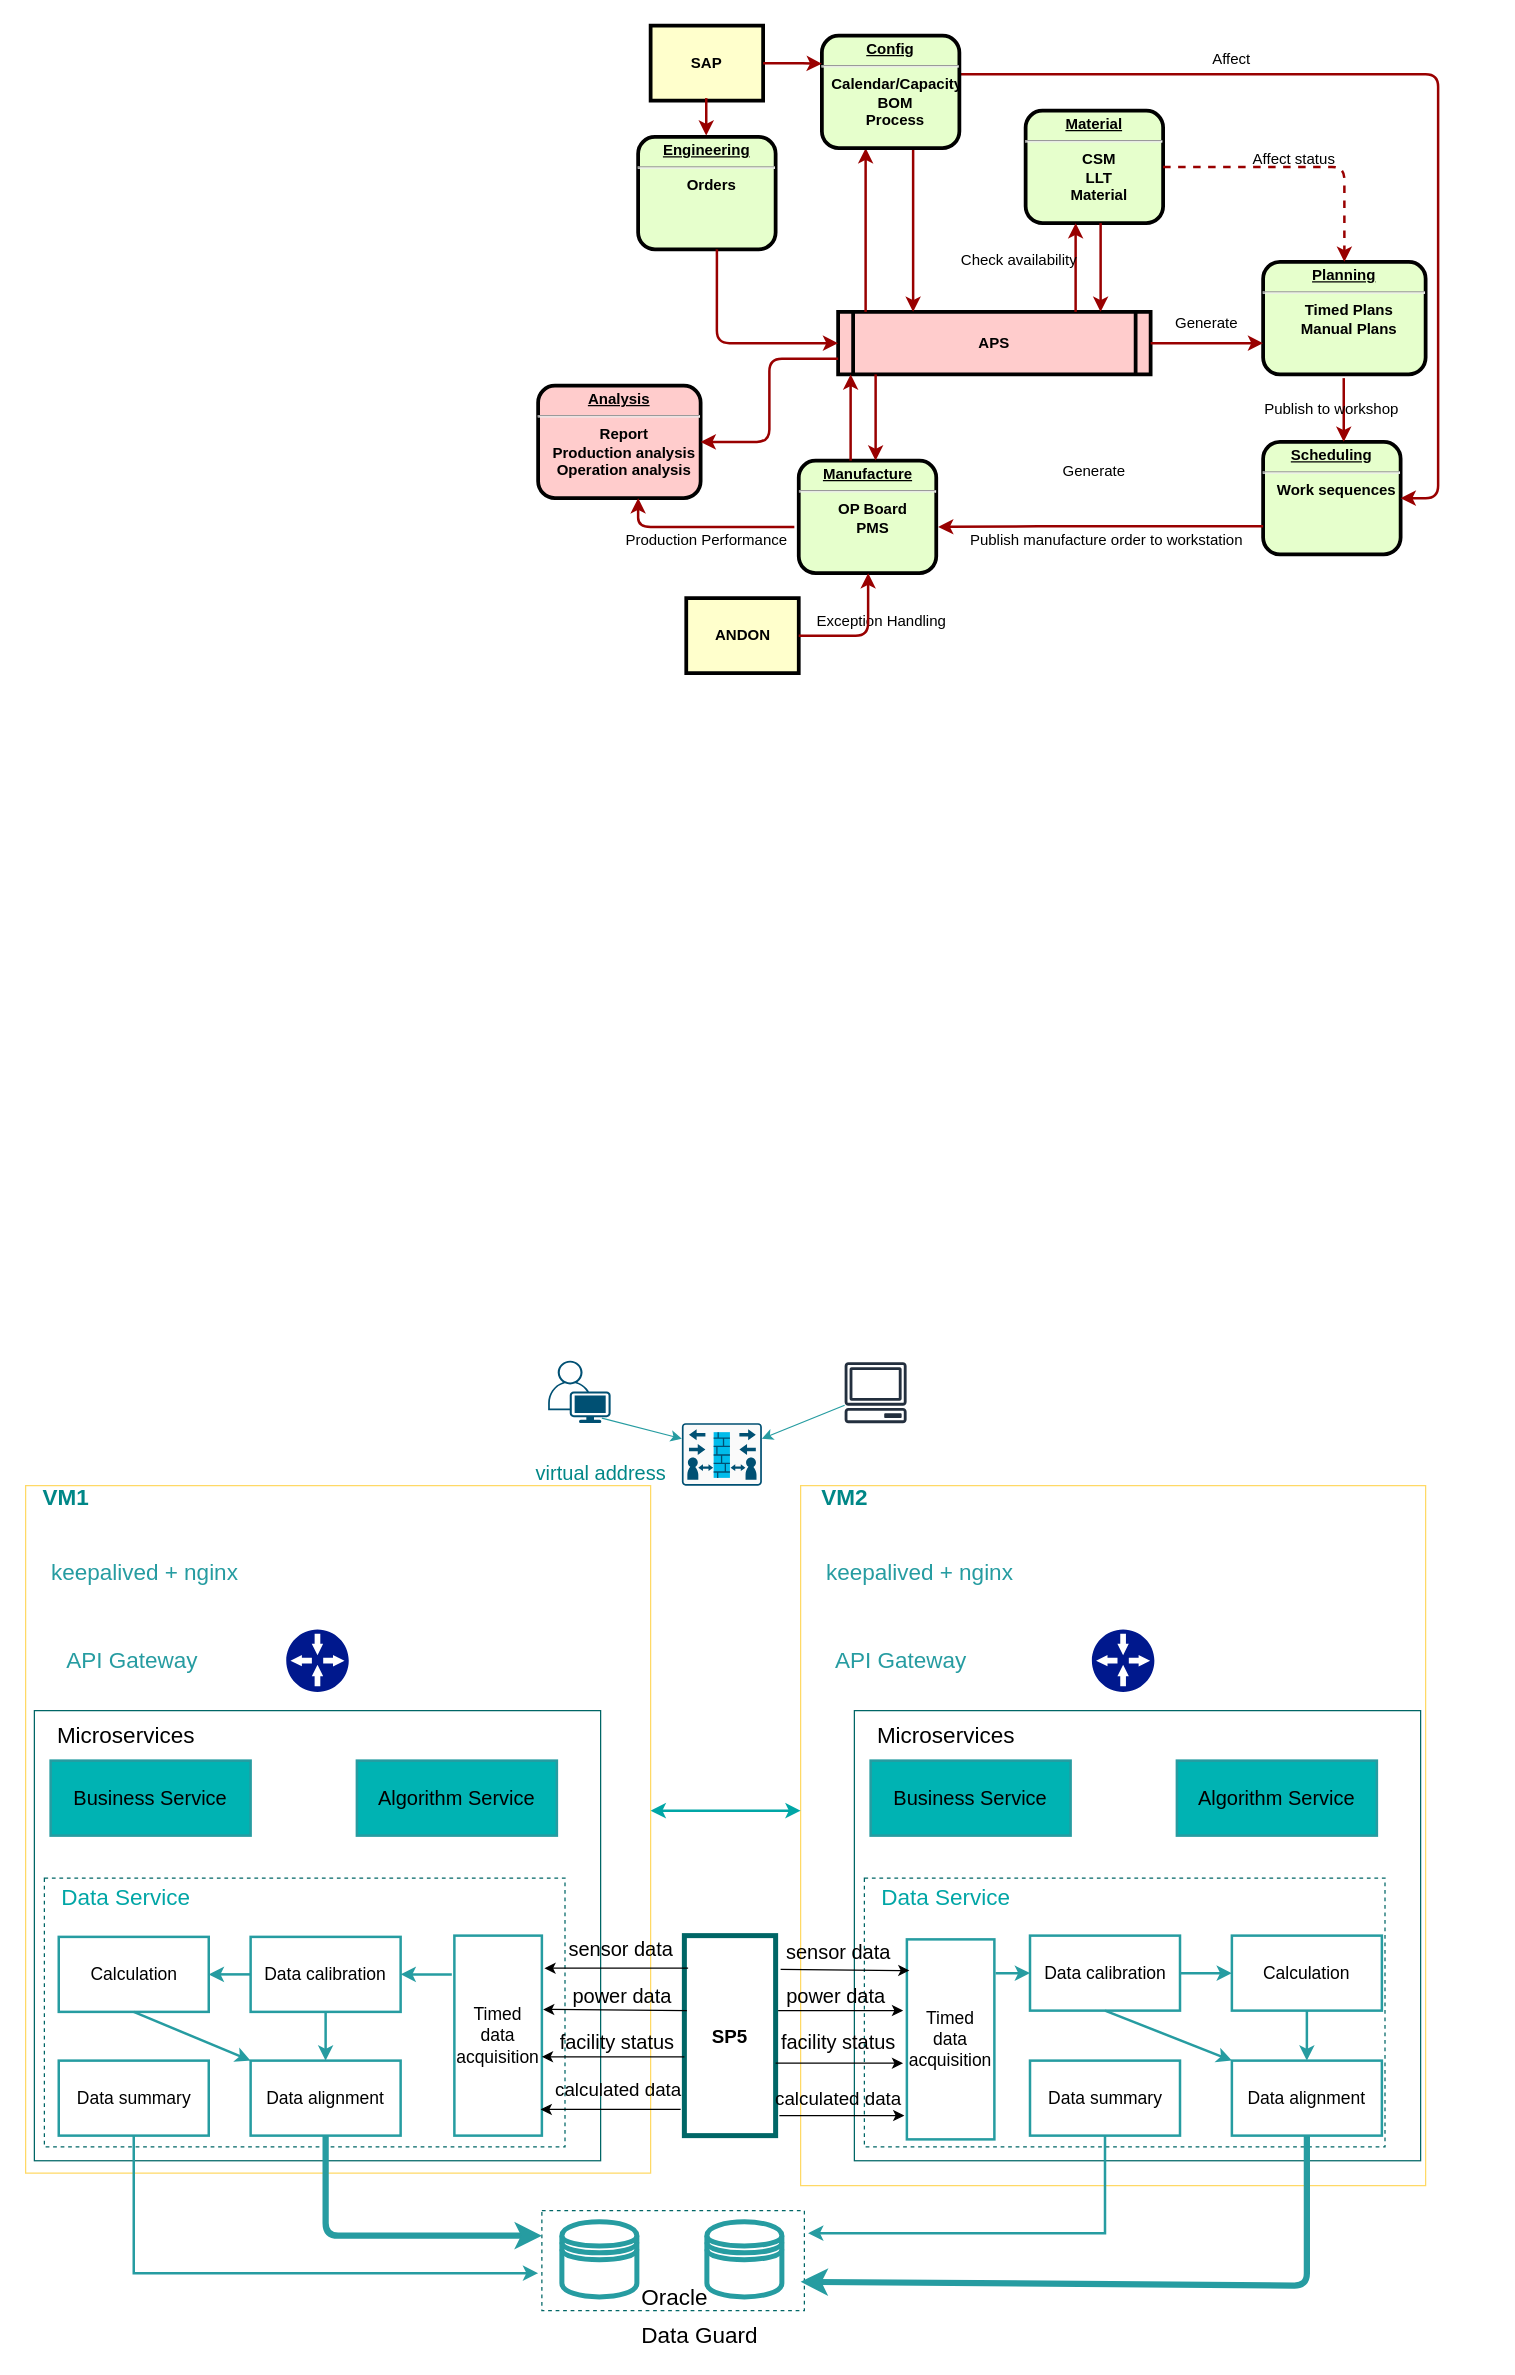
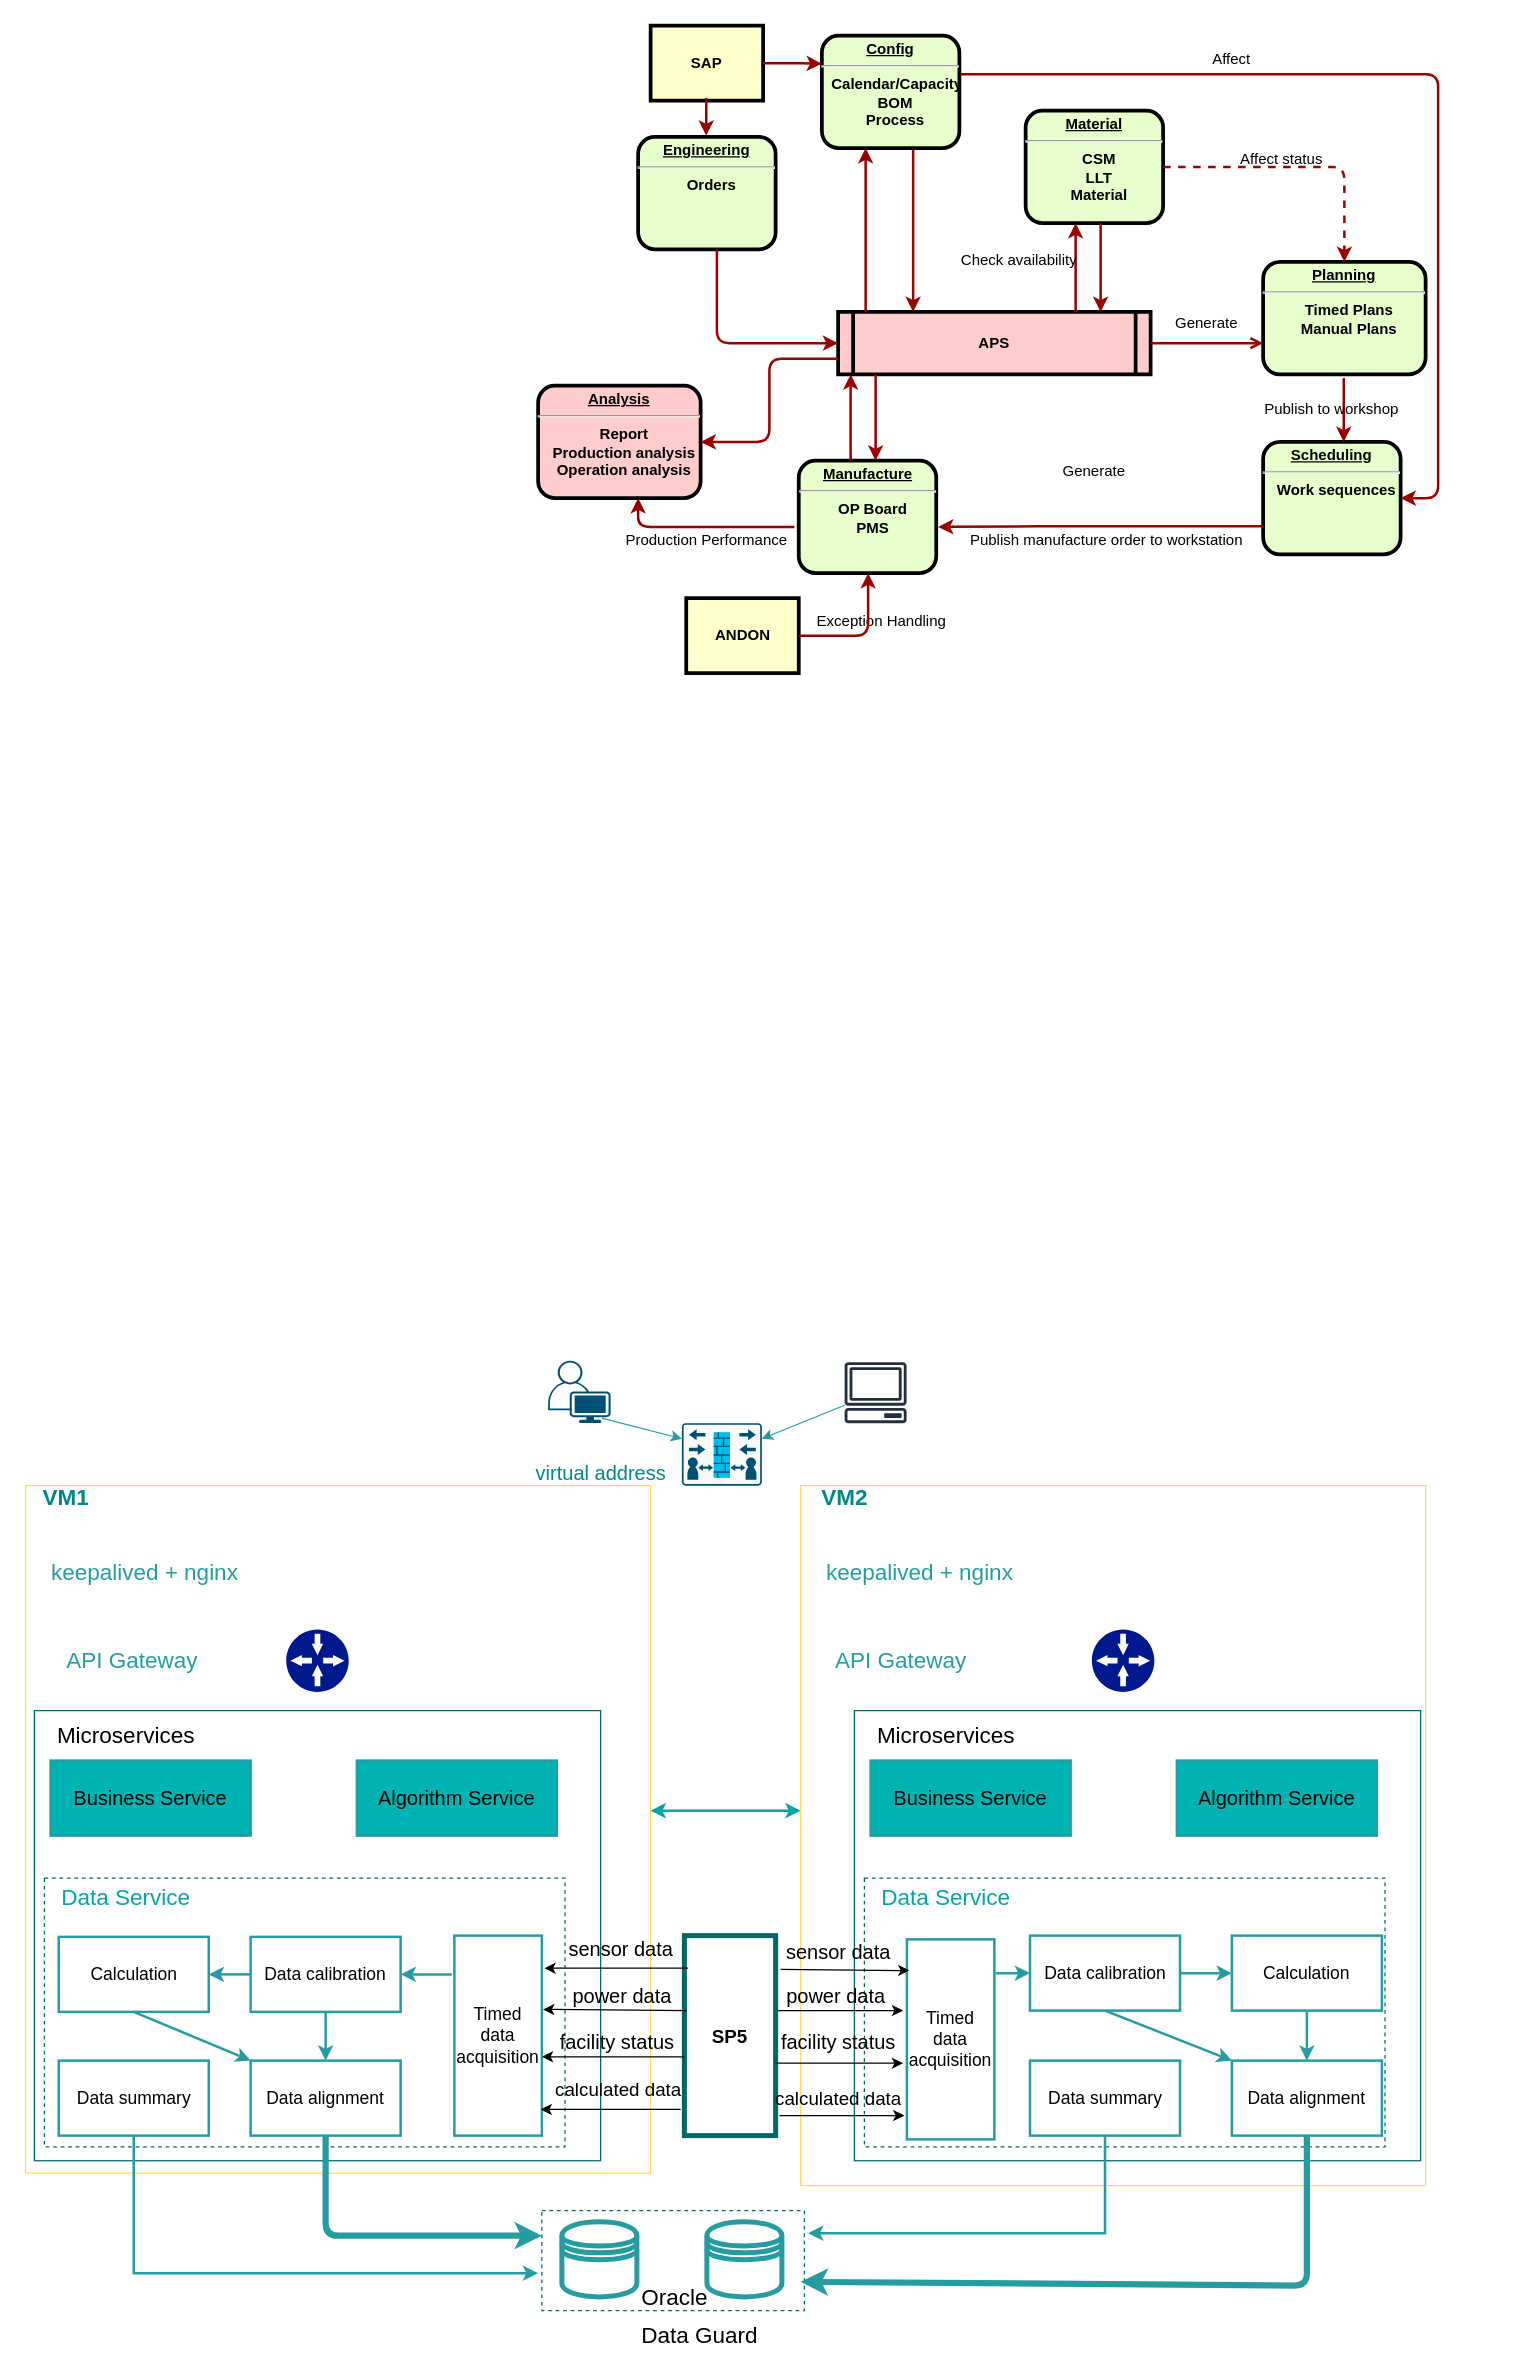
- <mxCell id="32" value="Affect status" style="text;spacingTop=-5;align=center" parent="1" vertex="1"><mxGeometry x="1000" y="118" width="70" height="20" as="geometry" /></mxCell>
+ <mxCell id="32" value="Affect status" style="text;spacingTop=-5;align=center" parent="1" vertex="1"><mxGeometry x="990" y="118" width="70" height="20" as="geometry" /></mxCell>
- <mxCell id="12" value="" style="edgeStyle=elbowEdgeStyle;elbow=vertical;strokeColor=#990000;strokeWidth=2" parent="1" source="2" target="4" edge="1"><mxGeometry width="100" height="100" relative="1" as="geometry"><mxPoint x="950" y="358" as="sourcePoint" /><mxPoint x="1050" y="258" as="targetPoint" /><Array as="points"><mxPoint x="1100" y="268" /></Array></mxGeometry></mxCell>
+ <mxCell id="12" value="" style="edgeStyle=elbowEdgeStyle;elbow=vertical;strokeColor=#990000;strokeWidth=2;endArrow=open;" parent="1" source="2" target="4" edge="1"><mxGeometry width="100" height="100" relative="1" as="geometry"><mxPoint x="950" y="358" as="sourcePoint" /><mxPoint x="1050" y="258" as="targetPoint" /><Array as="points"><mxPoint x="1100" y="268" /></Array></mxGeometry></mxCell>
